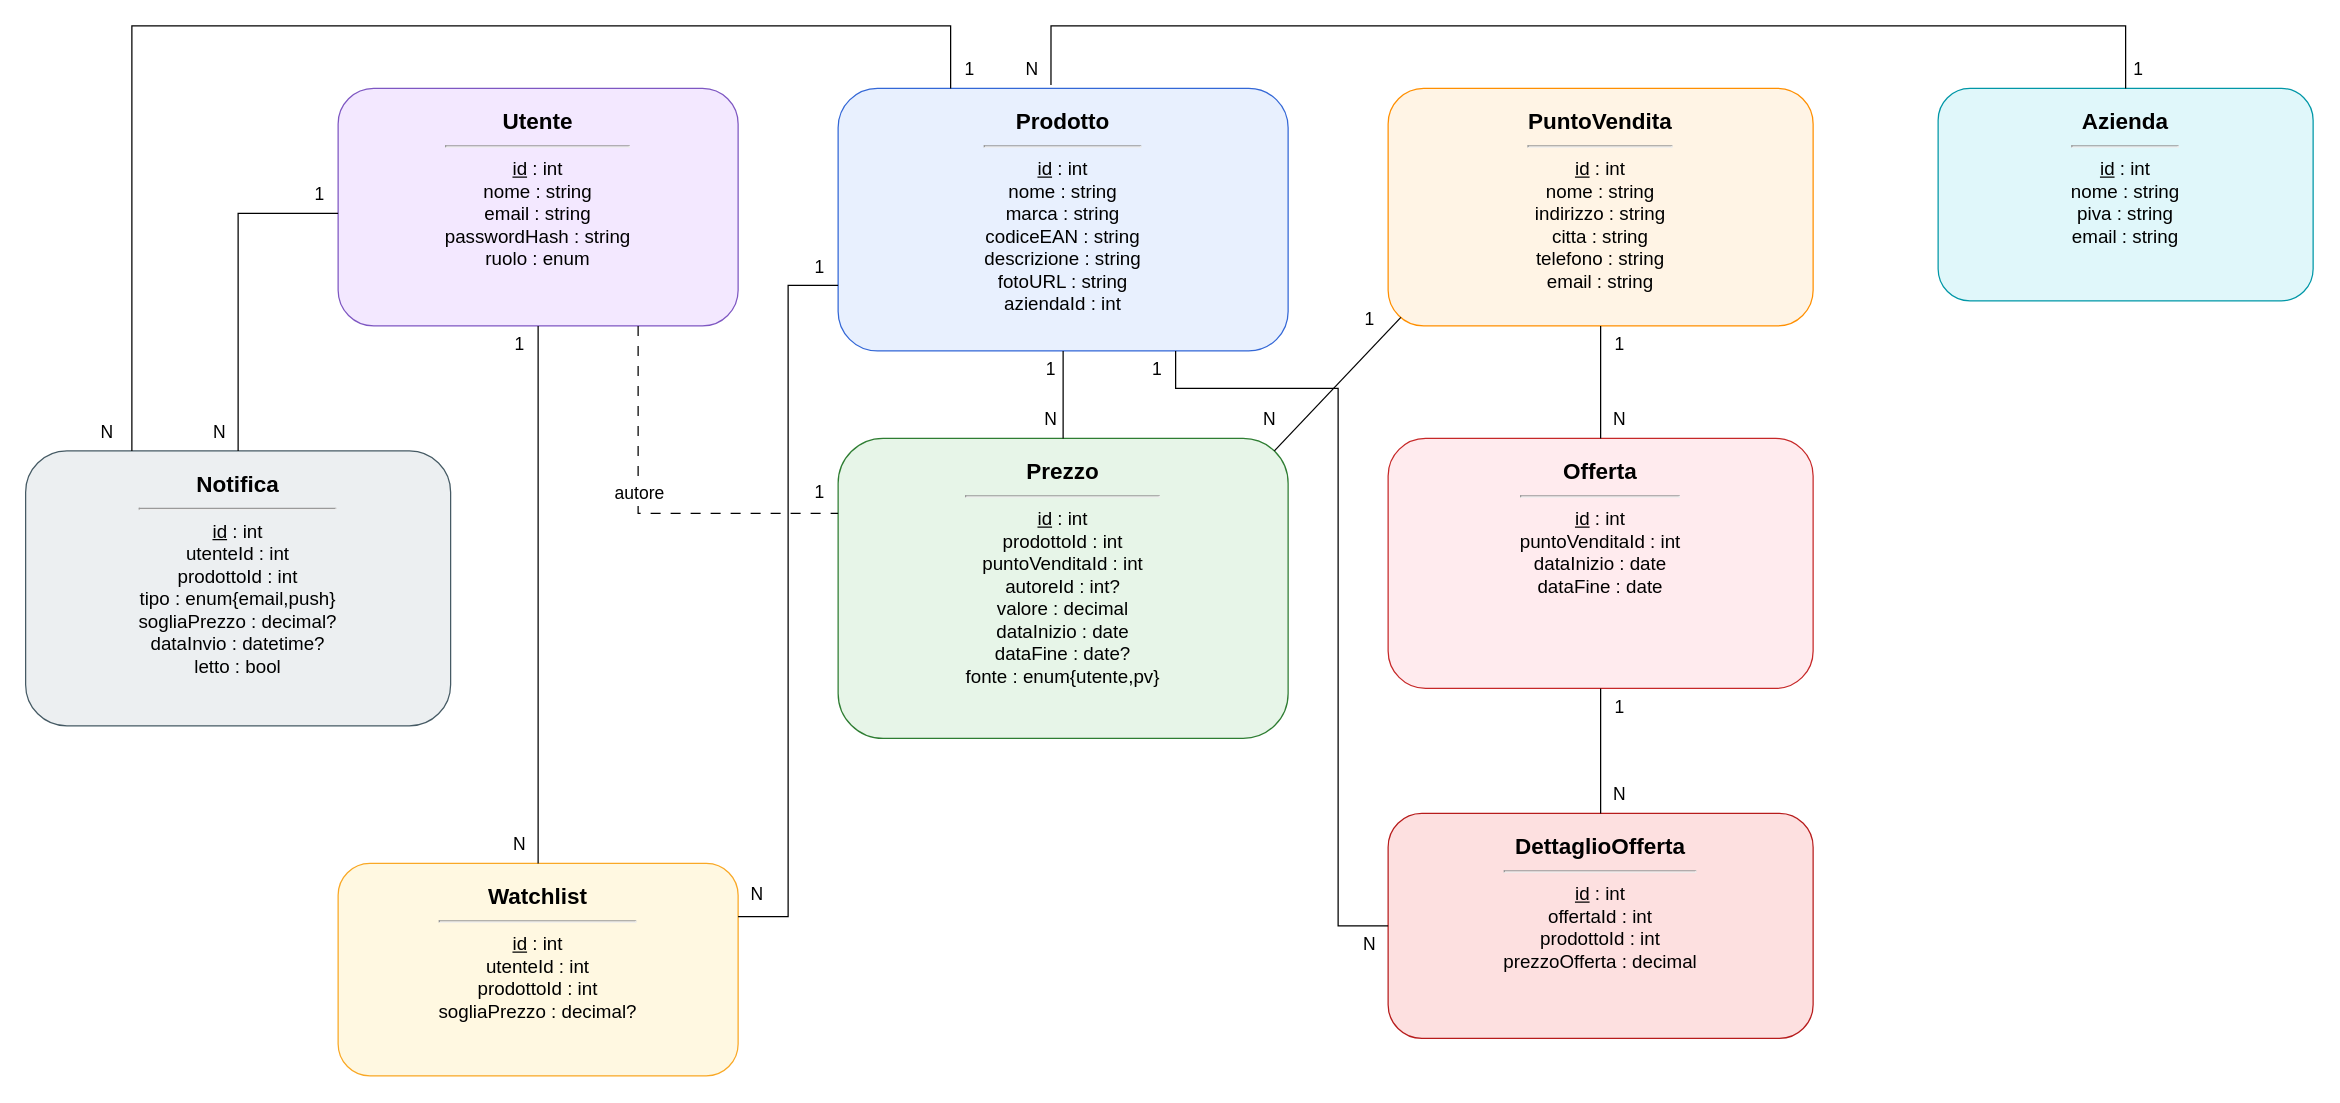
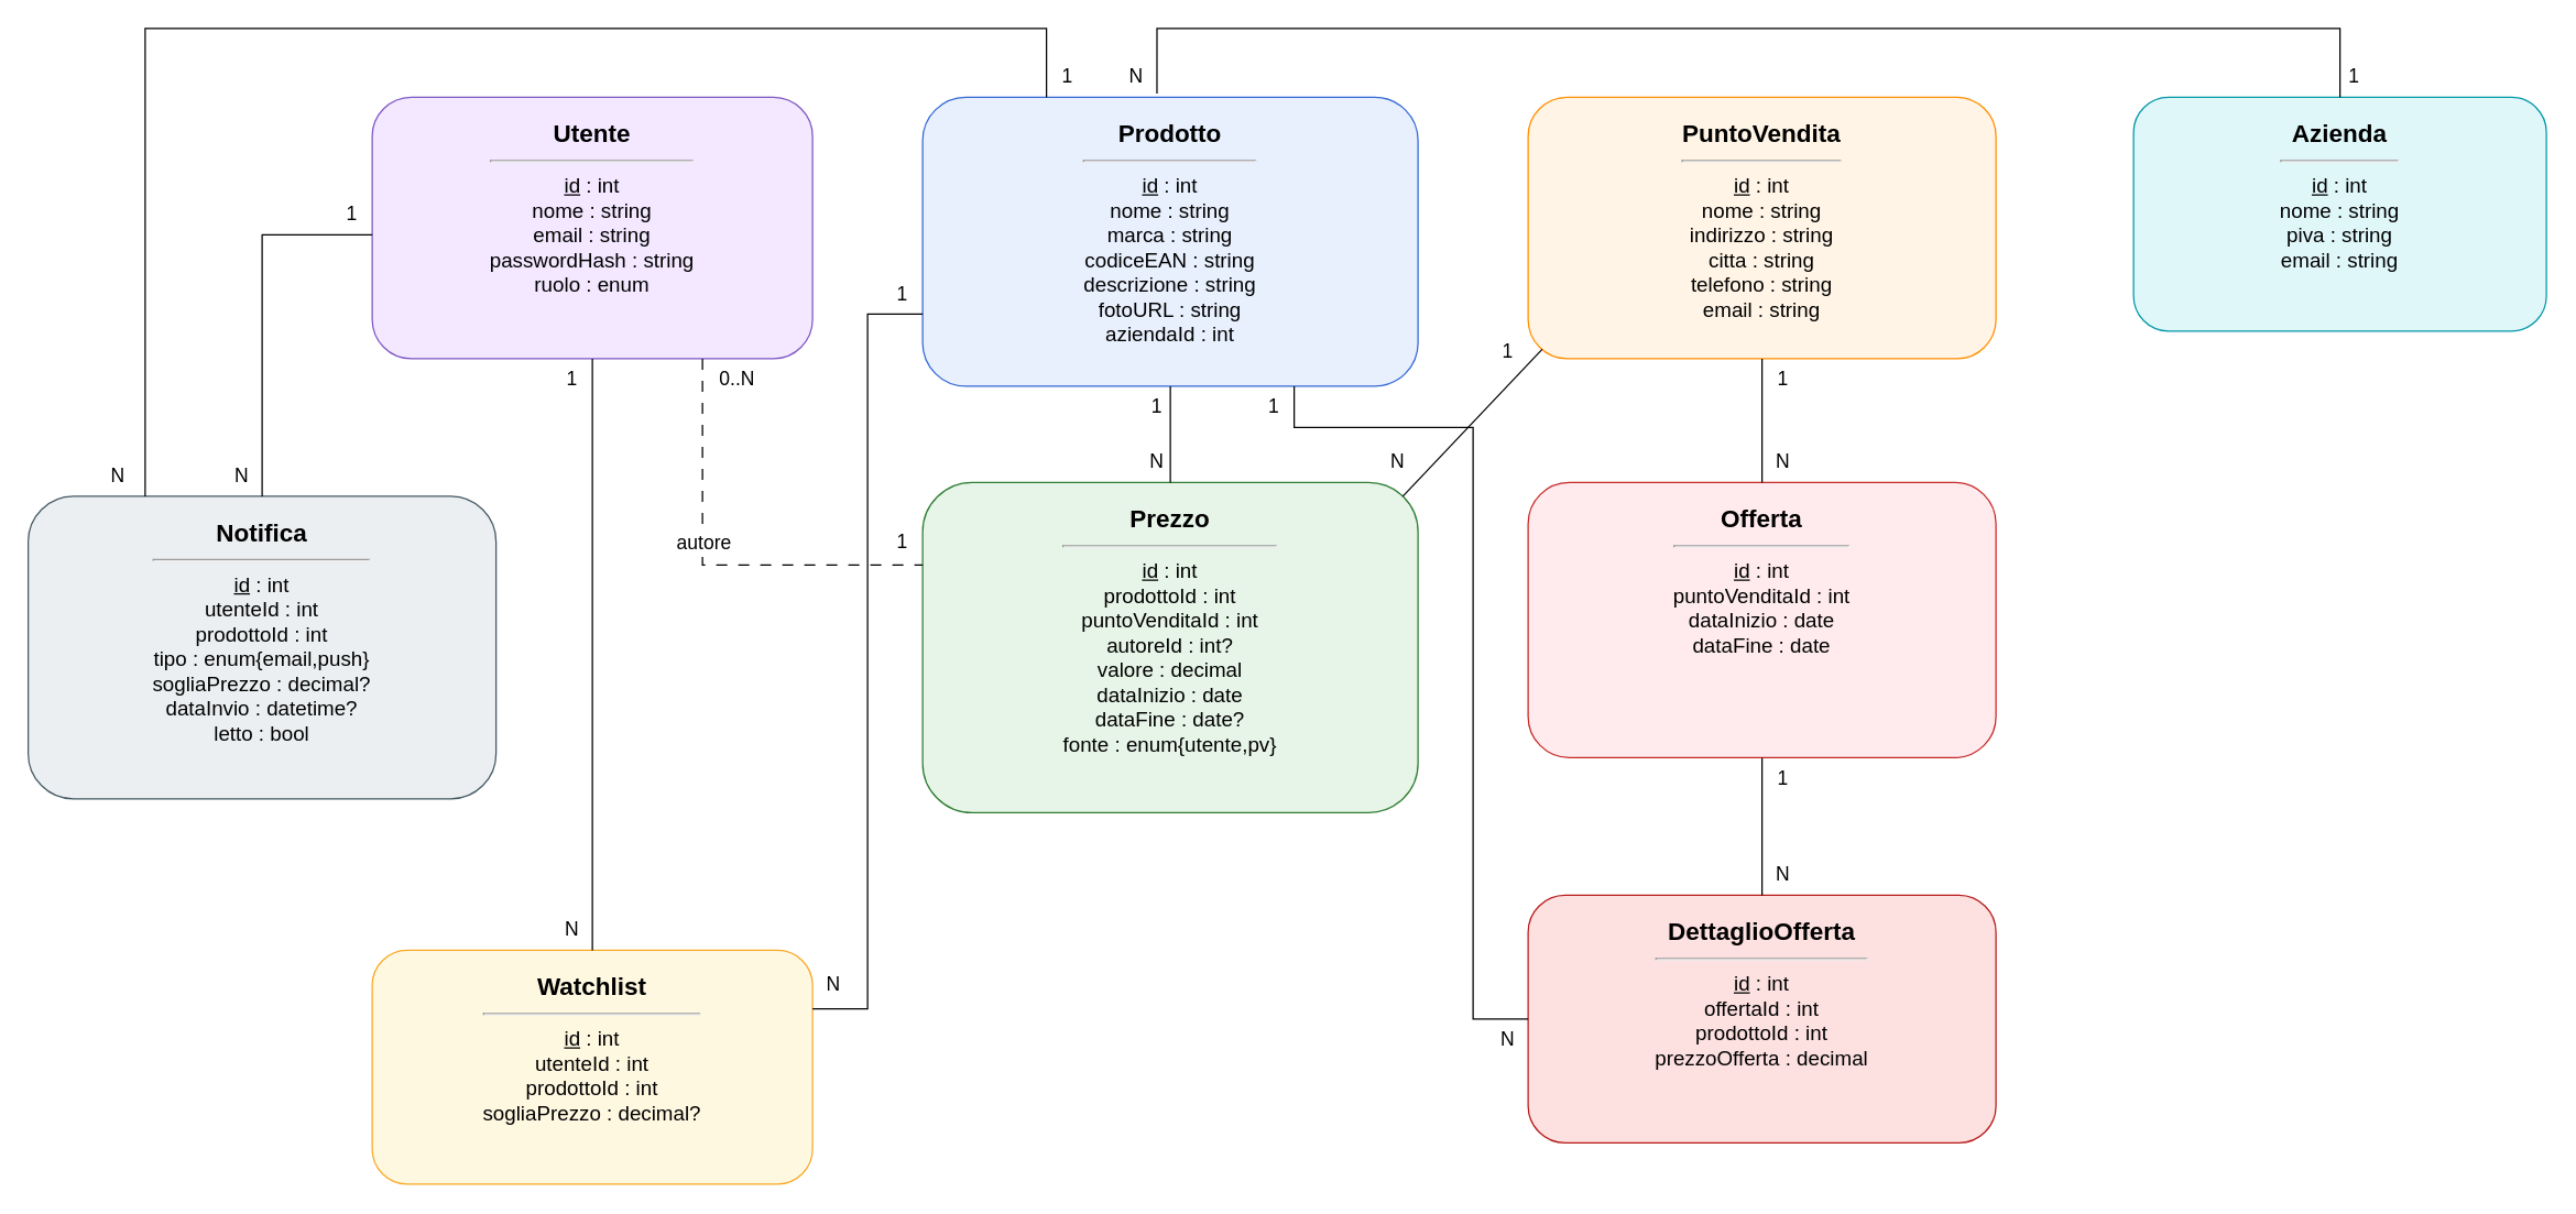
+ <mxCell id="14" value="&lt;span style=&quot;font-size: 14px;&quot;&gt;0..N&lt;/span&gt;" style="text;html=1;align=center;verticalAlign=middle;resizable=0;points=[];autosize=1;strokeColor=none;fillColor=none;fontFamily=Helvetica;fontSize=11;fontColor=default;labelBackgroundColor=default;" vertex="1" parent="11"><mxGeometry width="50" height="30" as="geometry" /></mxCell>
